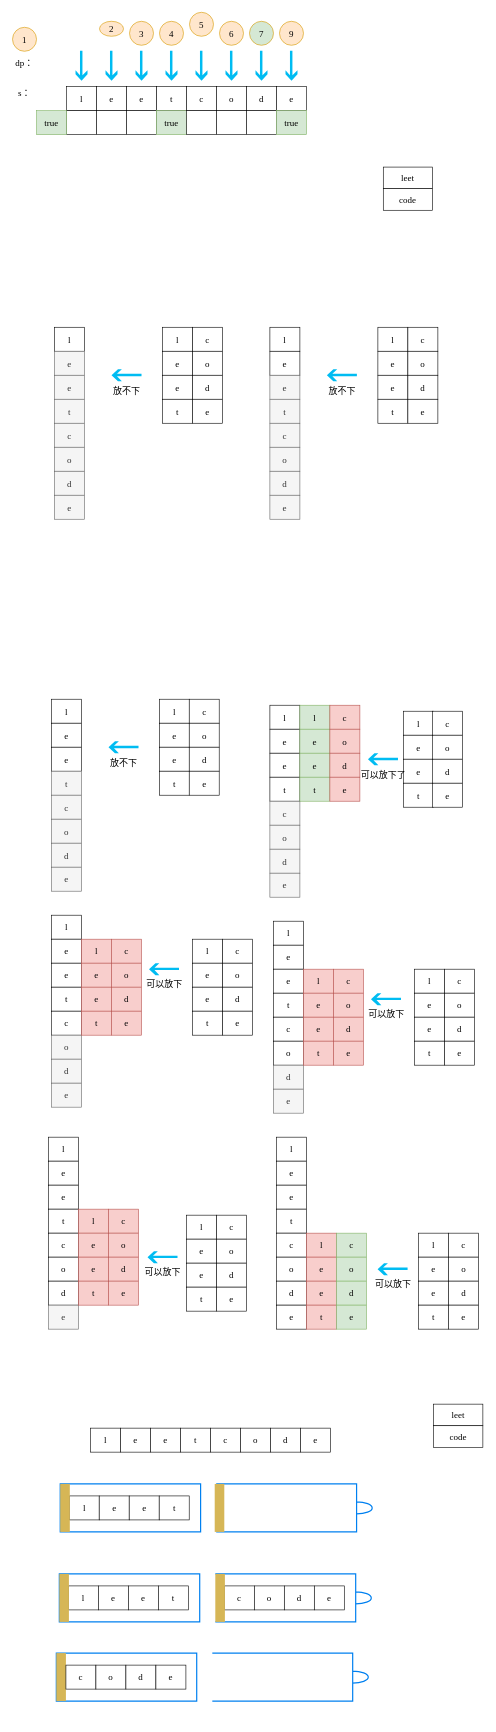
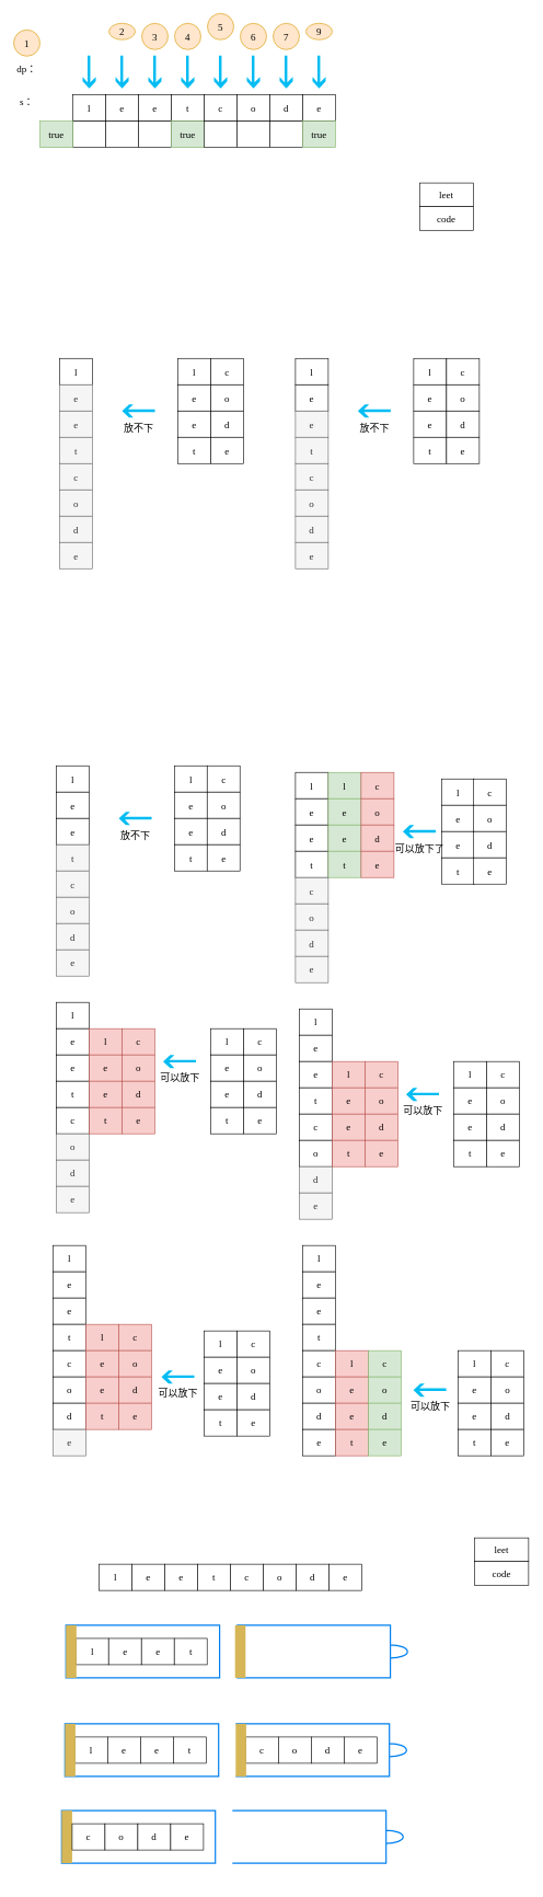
- <mxCell id="37" value="7" style="ellipse;whiteSpace=wrap;html=1;aspect=fixed;fontFamily=Verdana;fontSize=15;fillColor=#d5e8d4;strokeColor=#d79b00;" vertex="1" parent="1"><mxGeometry x="415" y="35" width="40" height="40" as="geometry" /></mxCell>
+ <mxCell id="37" value="7" style="ellipse;whiteSpace=wrap;html=1;aspect=fixed;fontFamily=Verdana;fontSize=15;fillColor=#ffe6cc;strokeColor=#d79b00;" vertex="1" parent="1"><mxGeometry x="415" y="35" width="40" height="40" as="geometry" /></mxCell>
- <mxCell id="38" value="9" style="ellipse;whiteSpace=wrap;html=1;aspect=fixed;fontFamily=Verdana;fontSize=15;fillColor=#ffe6cc;strokeColor=#d79b00;" vertex="1" parent="1"><mxGeometry x="465" y="35" width="40" height="40" as="geometry" /></mxCell>
+ <mxCell id="38" value="9" style="ellipse;whiteSpace=wrap;html=1;aspect=fixed;fontFamily=Verdana;fontSize=15;fillColor=#ffe6cc;strokeColor=#d79b00;" vertex="1" parent="1"><mxGeometry x="465" y="35" width="40" height="25" as="geometry" /></mxCell>
